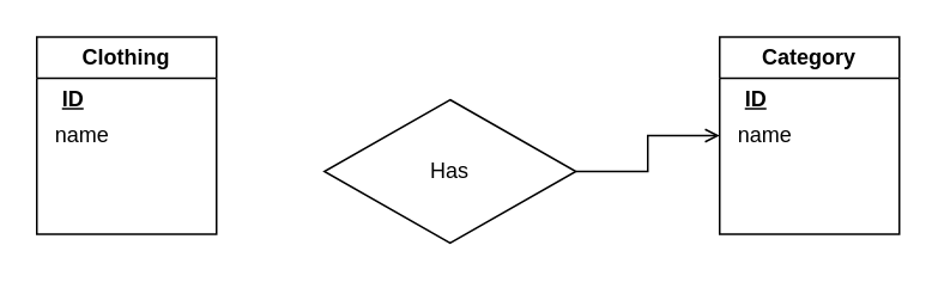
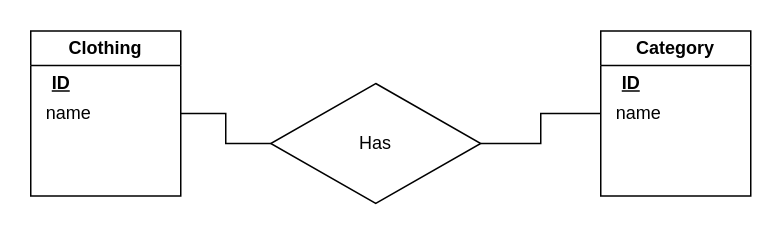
- <mxCell id="6" style="edgeStyle=orthogonalEdgeStyle;rounded=0;orthogonalLoop=1;jettySize=auto;html=1;exitX=1;exitY=0.5;exitDx=0;exitDy=0;entryX=0;entryY=0.5;entryDx=0;entryDy=0;endArrow=open;endFill=0;" edge="1" parent="1" source="7" target="8"><mxGeometry relative="1" as="geometry" /></mxCell>
+ <mxCell id="6" style="edgeStyle=orthogonalEdgeStyle;rounded=0;orthogonalLoop=1;jettySize=auto;html=1;exitX=1;exitY=0.5;exitDx=0;exitDy=0;entryX=0;entryY=0.5;entryDx=0;entryDy=0;endArrow=none;endFill=0;" edge="1" parent="1" source="7" target="8"><mxGeometry relative="1" as="geometry" /></mxCell>
+ <mxCell id="5" style="edgeStyle=orthogonalEdgeStyle;rounded=0;orthogonalLoop=1;jettySize=auto;html=1;exitX=0;exitY=0.5;exitDx=0;exitDy=0;entryX=1;entryY=0.5;entryDx=0;entryDy=0;endArrow=none;endFill=0;" edge="1" parent="1" source="7" target="2"><mxGeometry relative="1" as="geometry" /></mxCell>
